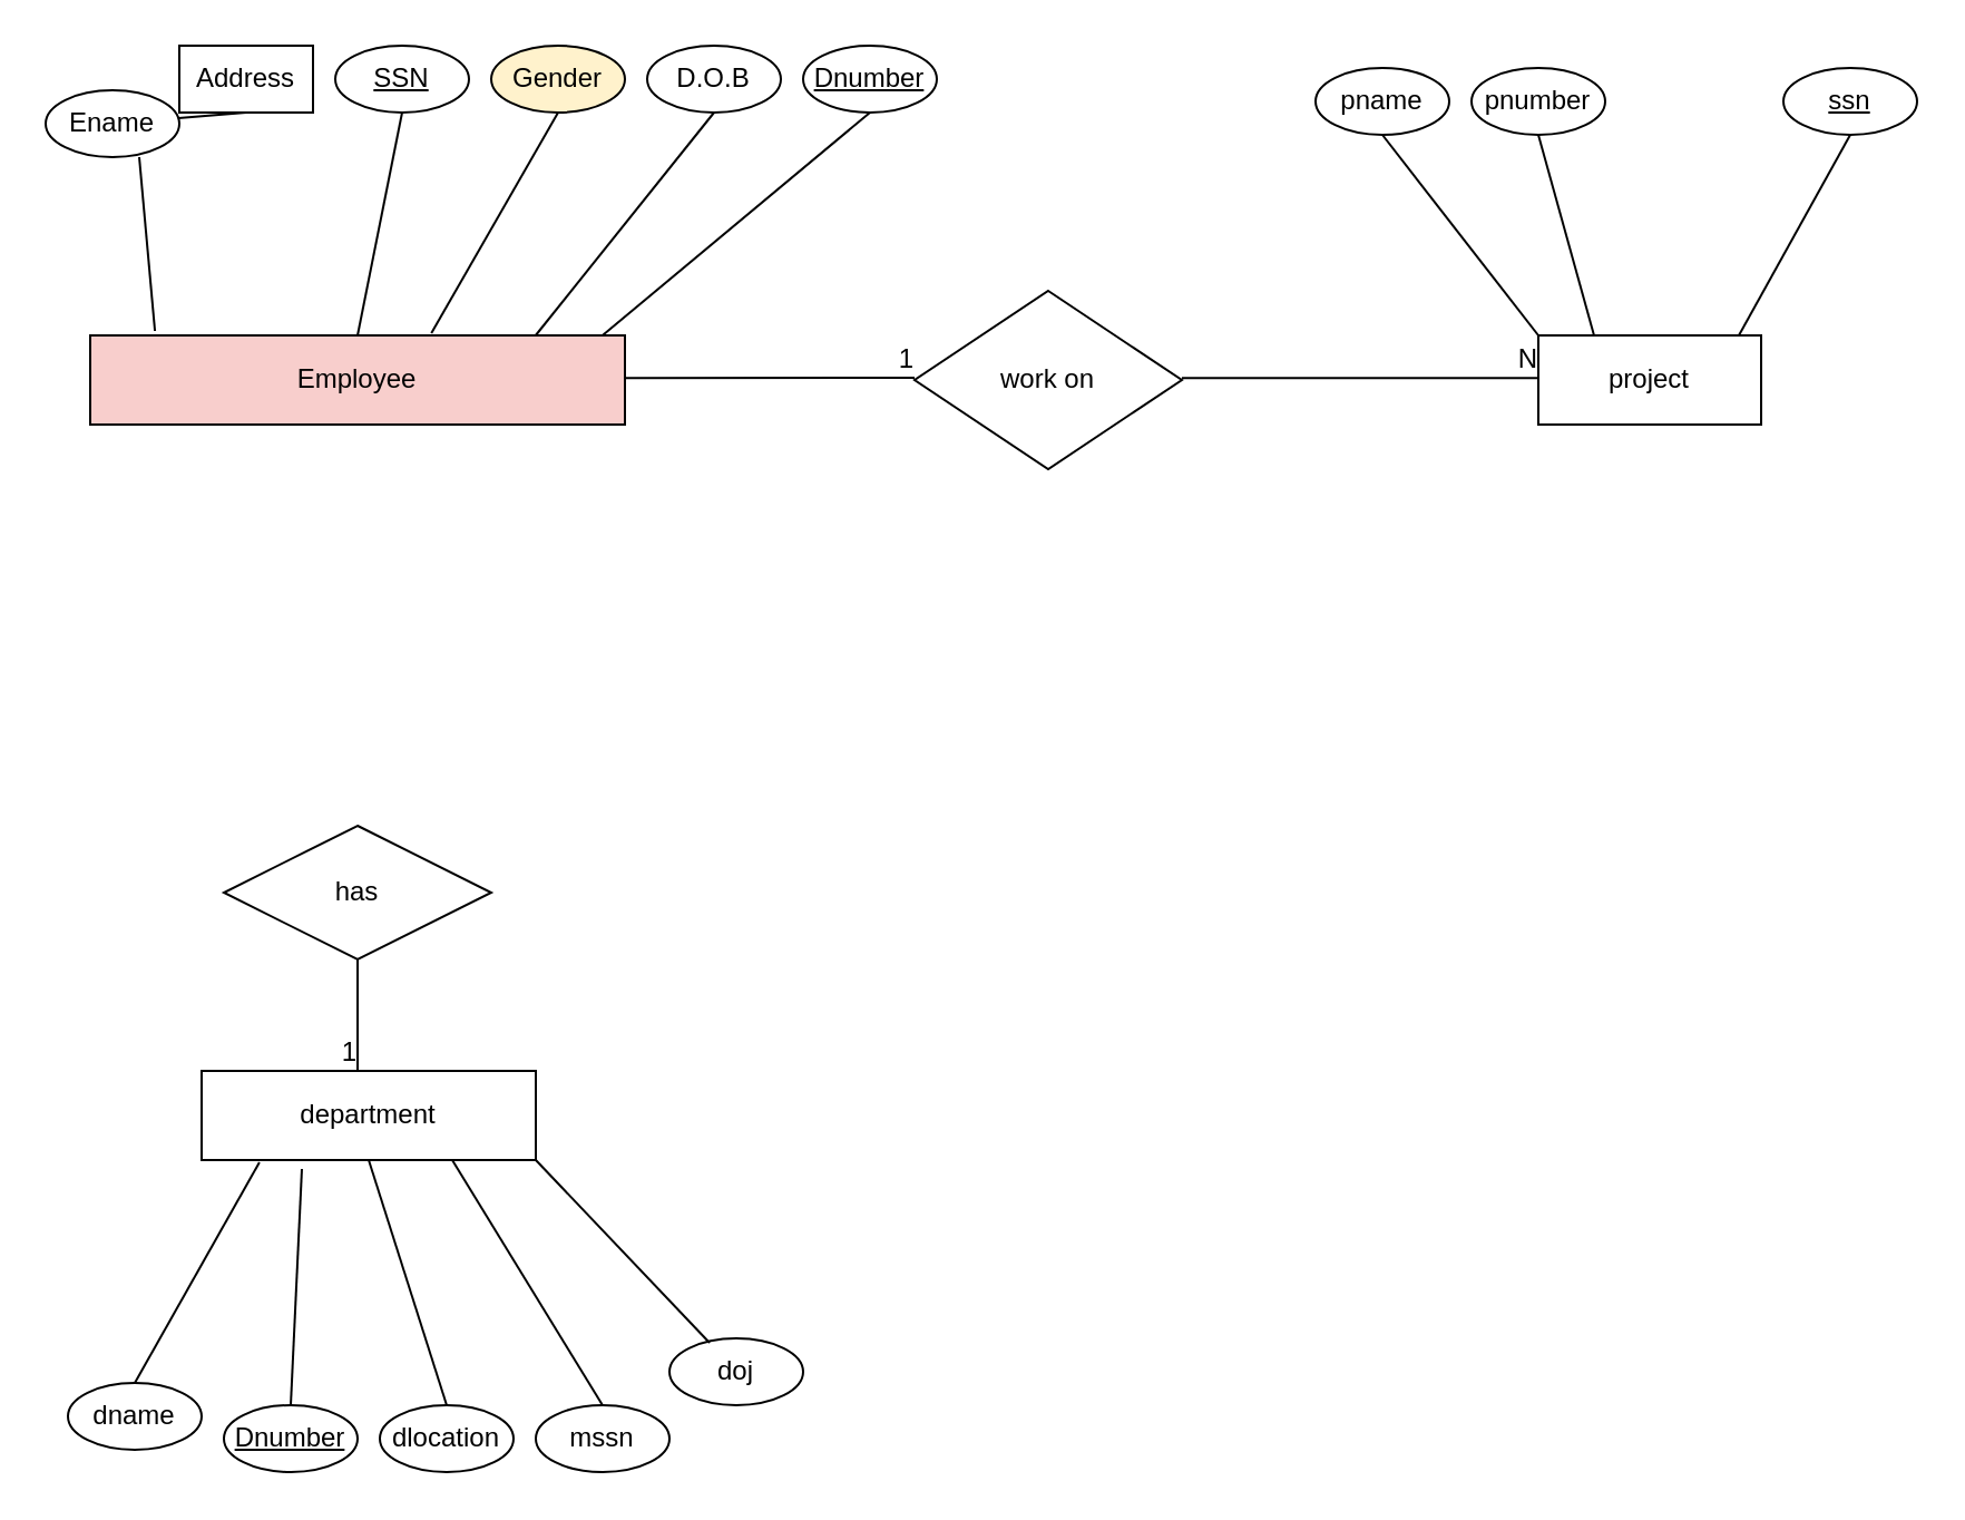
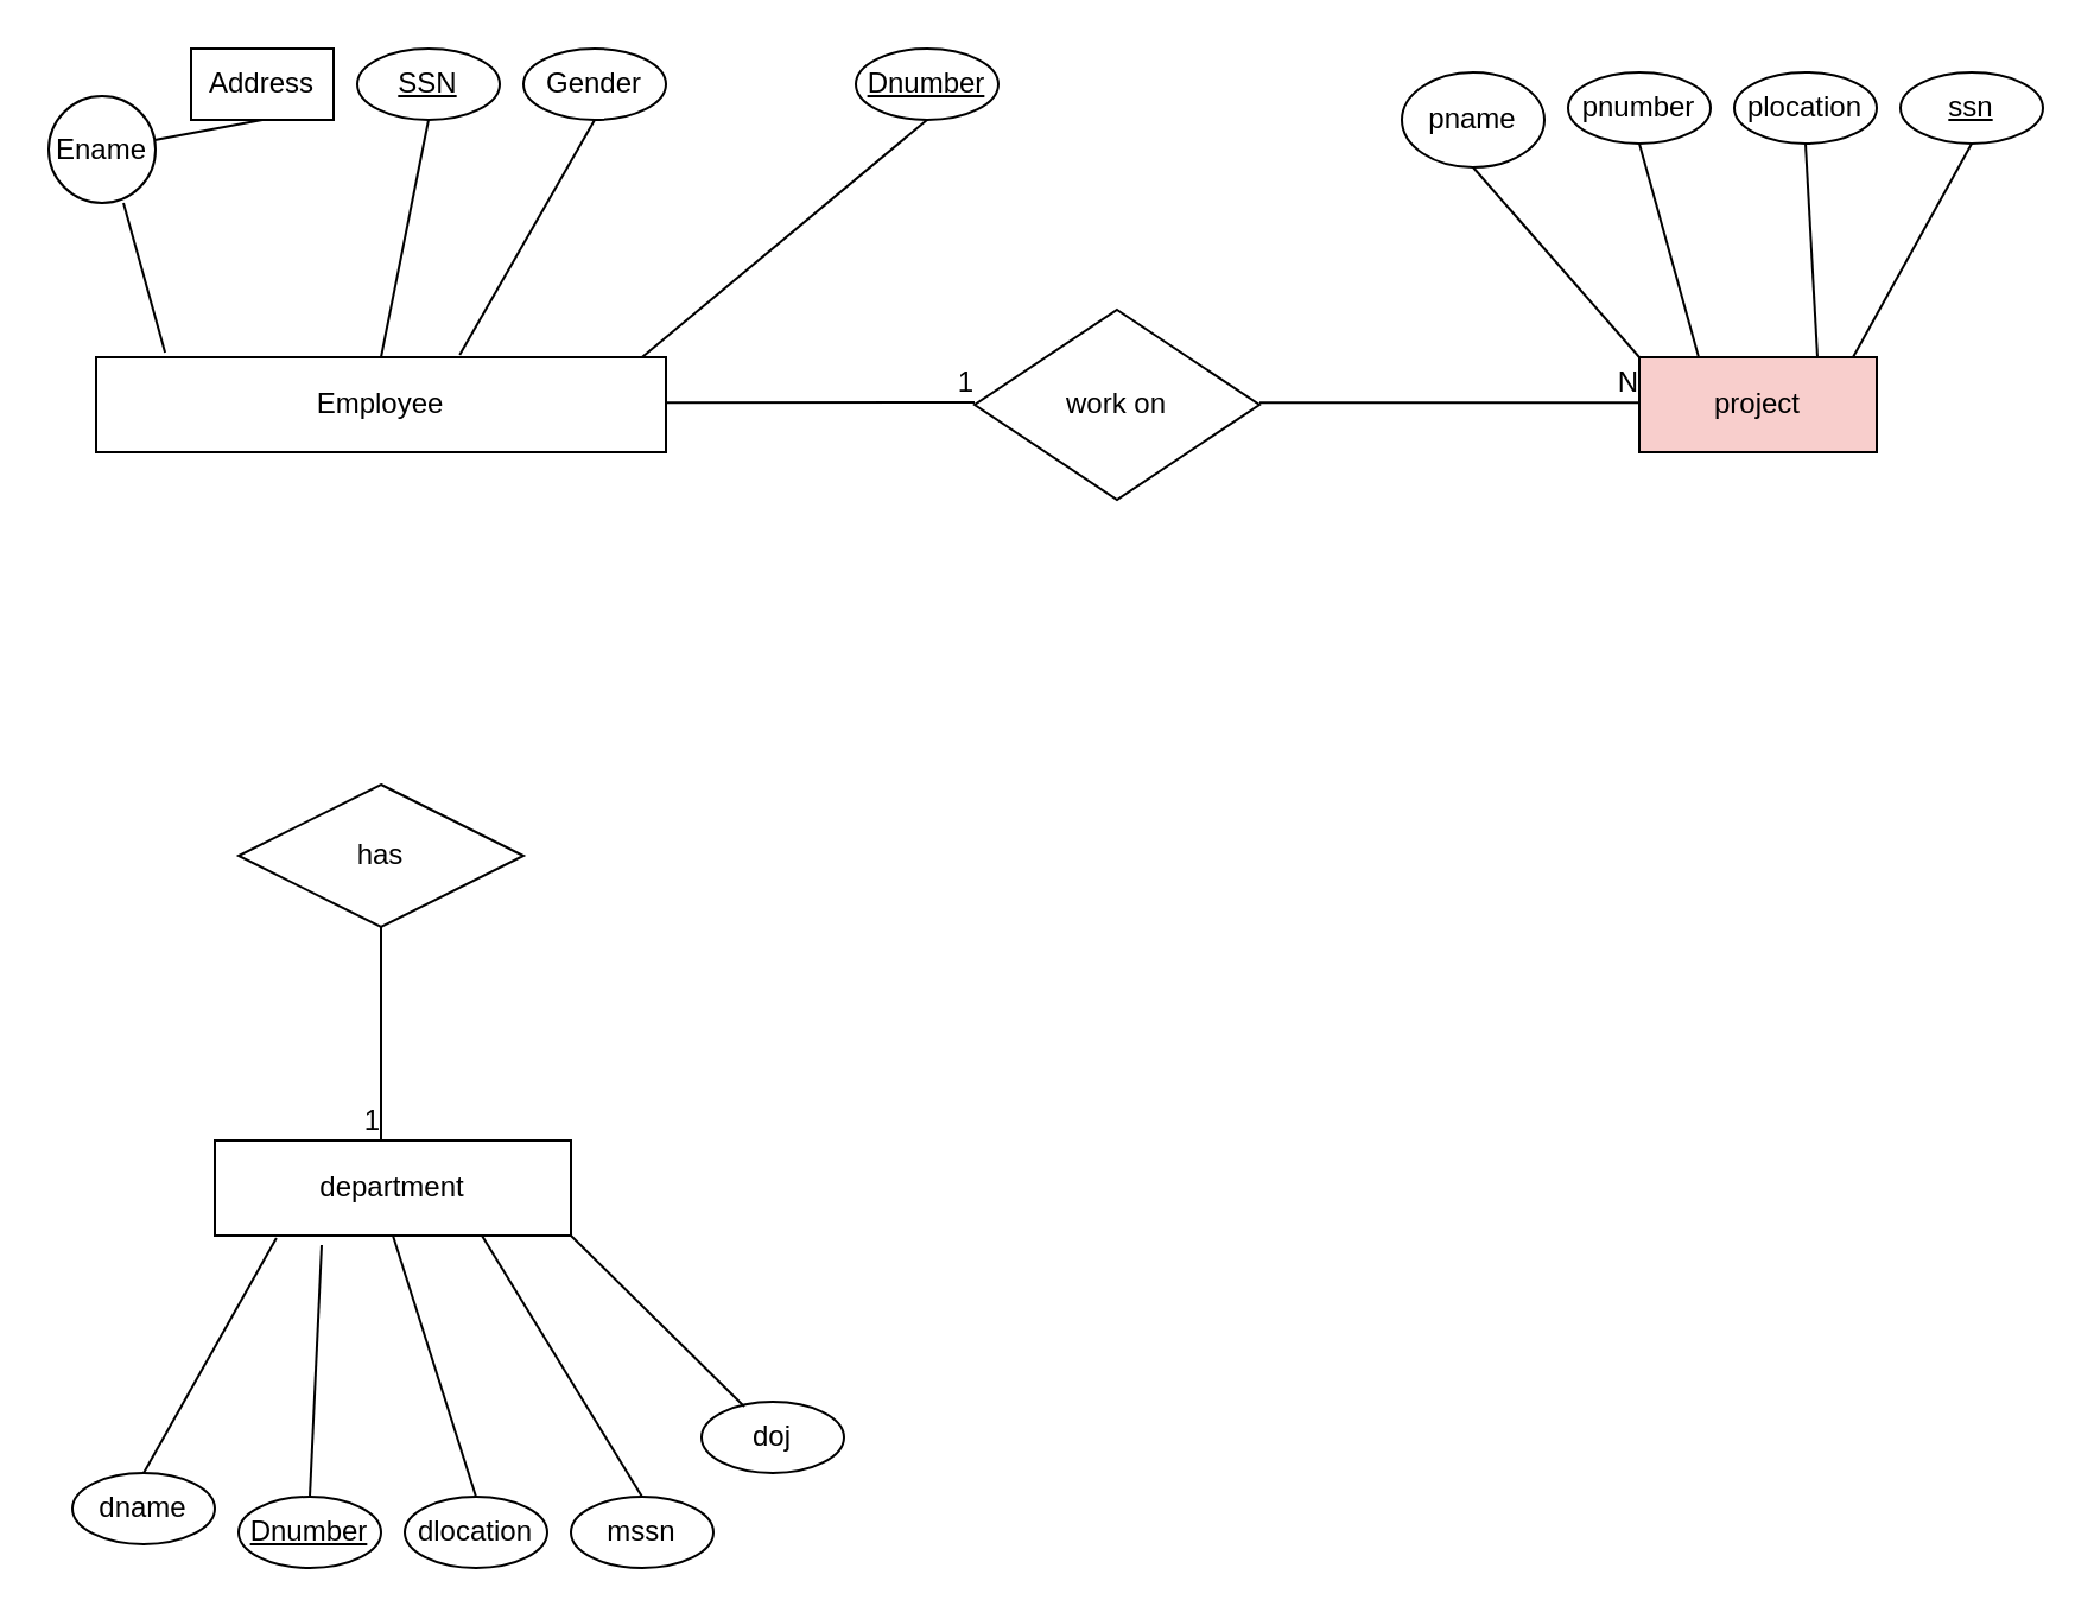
- <mxCell id="7" value="Gender" style="ellipse;whiteSpace=wrap;html=1;align=center;fillColor=#fff2cc;" vertex="1" parent="1"><mxGeometry x="220" y="20" width="60" height="30" as="geometry" /></mxCell>
+ <mxCell id="7" value="Gender" style="ellipse;whiteSpace=wrap;html=1;align=center;" vertex="1" parent="1"><mxGeometry x="220" y="20" width="60" height="30" as="geometry" /></mxCell>
- <mxCell id="8" value="D.O.B" style="ellipse;whiteSpace=wrap;html=1;align=center;" vertex="1" parent="1"><mxGeometry x="290" y="20" width="60" height="30" as="geometry" /></mxCell>
- <mxCell id="21" value="pname" style="ellipse;whiteSpace=wrap;html=1;align=center;" vertex="1" parent="1"><mxGeometry x="590" y="30" width="60" height="30" as="geometry" /></mxCell>
+ <mxCell id="21" value="pname" style="ellipse;whiteSpace=wrap;html=1;align=center;" vertex="1" parent="1"><mxGeometry x="590" y="30" width="60" height="40" as="geometry" /></mxCell>
+ <mxCell id="23" value="plocation" style="ellipse;whiteSpace=wrap;html=1;align=center;" vertex="1" parent="1"><mxGeometry x="730" y="30" width="60" height="30" as="geometry" /></mxCell>
- <mxCell id="3" value="Ename" style="ellipse;whiteSpace=wrap;html=1;align=center;" vertex="1" parent="1"><mxGeometry y="40" width="60" height="30" as="geometry" x="20" /></mxCell>
+ <mxCell id="3" value="Ename" style="ellipse;whiteSpace=wrap;html=1;align=center;" vertex="1" parent="1"><mxGeometry x="20" y="40" width="45" height="45" as="geometry" /></mxCell>
- <mxCell id="11" value="" style="endArrow=none;html=1;rounded=0;entryX=0.5;entryY=1;entryDx=0;entryDy=0;exitX=0.833;exitY=0;exitDx=0;exitDy=0;exitPerimeter=0;" edge="1" parent="1" source="2" target="8"><mxGeometry relative="1" as="geometry"><mxPoint x="200" y="150" as="sourcePoint" /><mxPoint x="360" y="150" as="targetPoint" /></mxGeometry></mxCell>
+ <mxCell id="27" value="" style="endArrow=none;html=1;rounded=0;exitX=0.5;exitY=1;exitDx=0;exitDy=0;entryX=0.75;entryY=0;entryDx=0;entryDy=0;" edge="1" parent="1" source="23" target="20"><mxGeometry relative="1" as="geometry"><mxPoint x="770" y="70" as="sourcePoint" /><mxPoint x="795" y="160" as="targetPoint" /></mxGeometry></mxCell>
- <mxCell id="2" value="Employee" style="whiteSpace=wrap;html=1;align=center;fillColor=#f8cecc;" vertex="1" parent="1"><mxGeometry x="40" y="150" width="240" height="40" as="geometry" /></mxCell>
+ <mxCell id="2" value="Employee" style="whiteSpace=wrap;html=1;align=center;" vertex="1" parent="1"><mxGeometry x="40" y="150" width="240" height="40" as="geometry" /></mxCell>
- <mxCell id="20" value="project" style="whiteSpace=wrap;html=1;align=center;" vertex="1" parent="1"><mxGeometry x="690" y="150" width="100" height="40" as="geometry" /></mxCell>
+ <mxCell id="20" value="project" style="whiteSpace=wrap;html=1;align=center;fillColor=#f8cecc;" vertex="1" parent="1"><mxGeometry x="690" y="150" width="100" height="40" as="geometry" /></mxCell>
- <mxCell id="29" value="has" style="shape=rhombus;perimeter=rhombusPerimeter;whiteSpace=wrap;html=1;align=center;" vertex="1" parent="1"><mxGeometry x="100" y="370" width="120" height="60" as="geometry" /></mxCell>
+ <mxCell id="29" value="has" style="shape=rhombus;perimeter=rhombusPerimeter;whiteSpace=wrap;html=1;align=center;" vertex="1" parent="1"><mxGeometry x="100" y="330" width="120" height="60" as="geometry" /></mxCell>
- <mxCell id="36" value="doj" style="ellipse;whiteSpace=wrap;html=1;align=center;" vertex="1" parent="1"><mxGeometry x="300" y="600" width="60" height="30" as="geometry" /></mxCell>
+ <mxCell id="36" value="doj" style="ellipse;whiteSpace=wrap;html=1;align=center;" vertex="1" parent="1"><mxGeometry x="295" y="590" width="60" height="30" as="geometry" /></mxCell>
